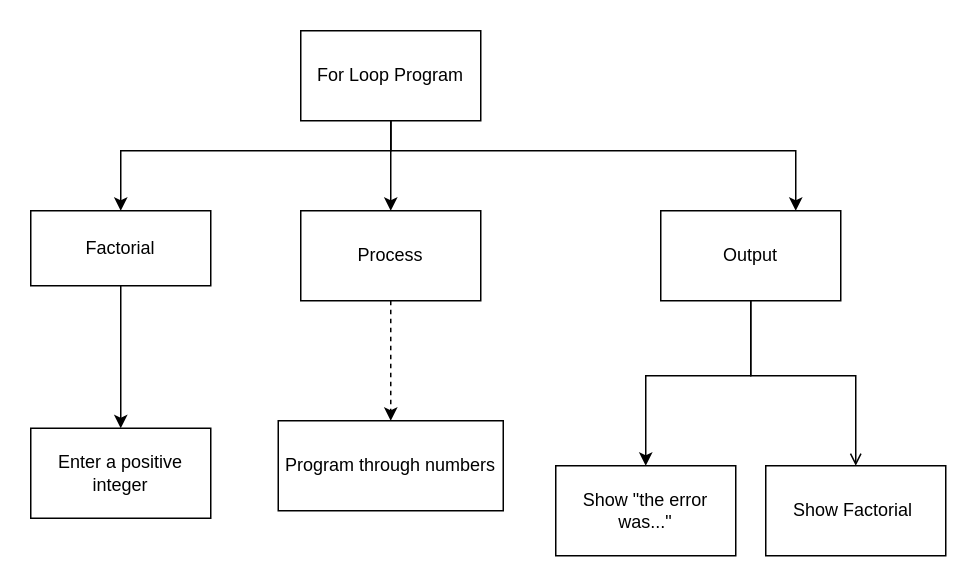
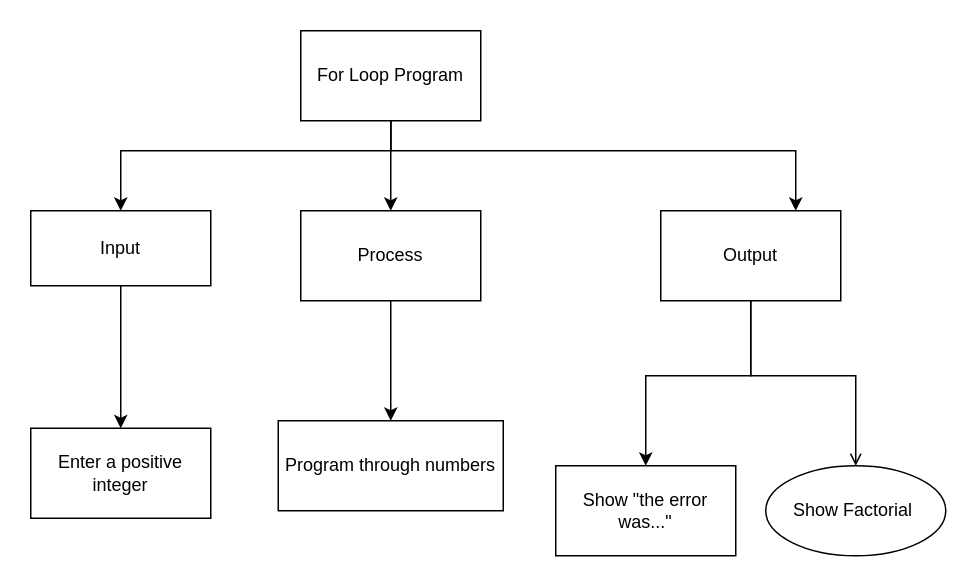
- <mxCell id="12" value="Factorial" style="rounded=0;whiteSpace=wrap;html=1;" vertex="1" parent="1"><mxGeometry x="20" y="140" width="120" height="50" as="geometry" /></mxCell>
+ <mxCell id="12" value="Input" style="rounded=0;whiteSpace=wrap;html=1;" vertex="1" parent="1"><mxGeometry x="20" y="140" width="120" height="50" as="geometry" /></mxCell>
- <mxCell id="6" value="" style="edgeStyle=none;html=1;dashed=1;" edge="1" parent="1" source="7" target="14"><mxGeometry relative="1" as="geometry" /></mxCell>
+ <mxCell id="6" value="" style="edgeStyle=none;html=1;" edge="1" parent="1" source="7" target="14"><mxGeometry relative="1" as="geometry" /></mxCell>
- <mxCell id="16" value="Show Factorial&amp;nbsp;" style="rounded=0;whiteSpace=wrap;html=1;" vertex="1" parent="1"><mxGeometry x="510" y="310" width="120" height="60" as="geometry" /></mxCell>
+ <mxCell id="16" value="Show Factorial&amp;nbsp;" style="ellipse;whiteSpace=wrap;html=1;" vertex="1" parent="1"><mxGeometry x="510" y="310" width="120" height="60" as="geometry" /></mxCell>
